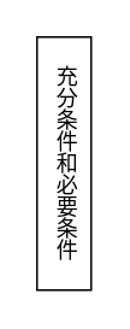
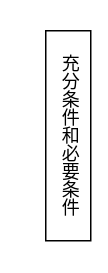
- <mxCell id="2" value="充分条件和必要条件" style="rounded=0;whiteSpace=wrap;html=1;textDirection=vertical-lr;" vertex="1" parent="1"><mxGeometry x="20" y="20" width="30" height="140" as="geometry" /></mxCell>
+ <mxCell id="2" value="充分条件和必要条件" style="rounded=0;whiteSpace=wrap;html=1;textDirection=vertical-lr;" vertex="1" parent="1"><mxGeometry x="30" y="20" width="30" height="140" as="geometry" /></mxCell>
